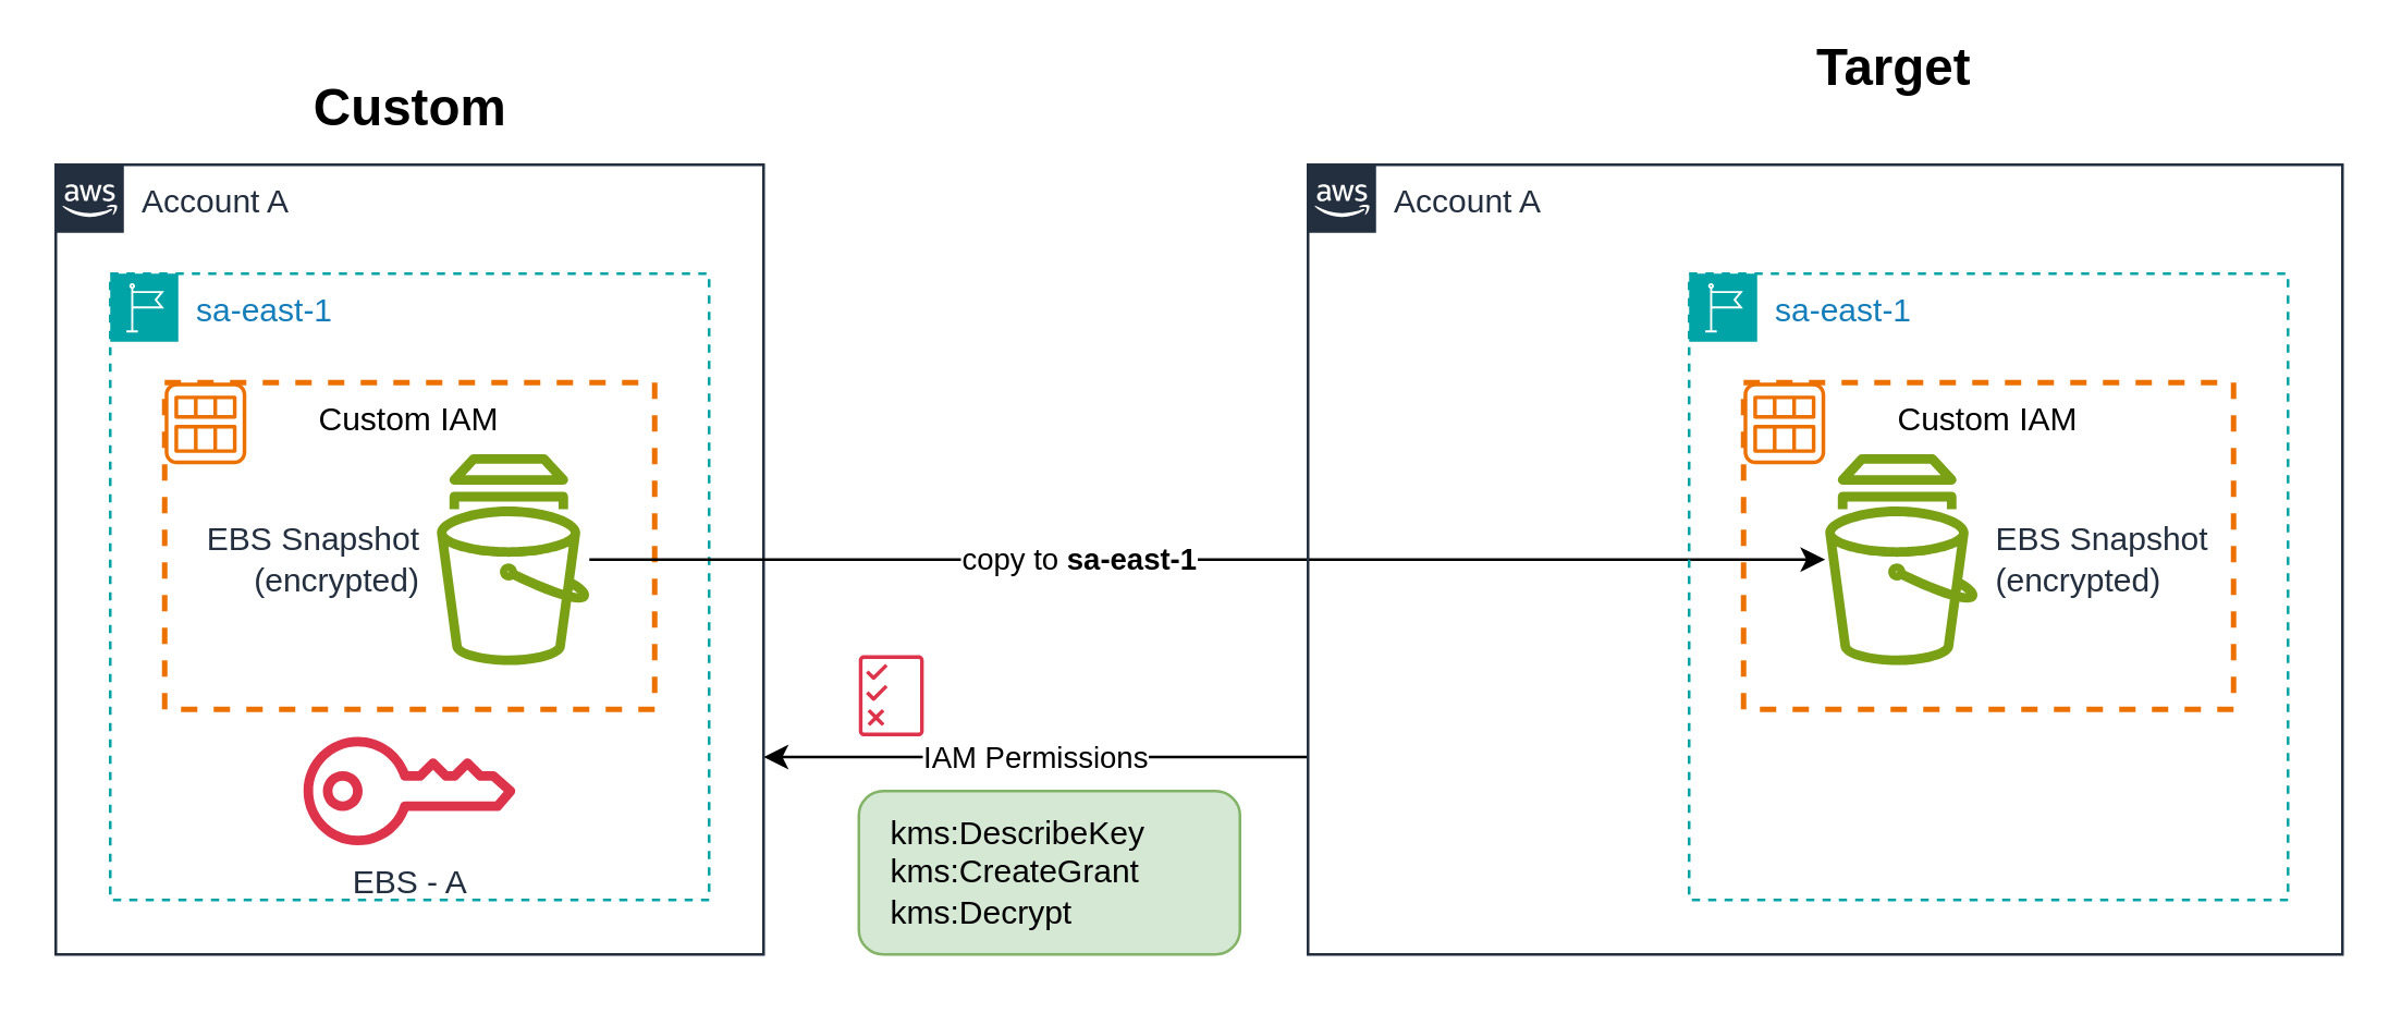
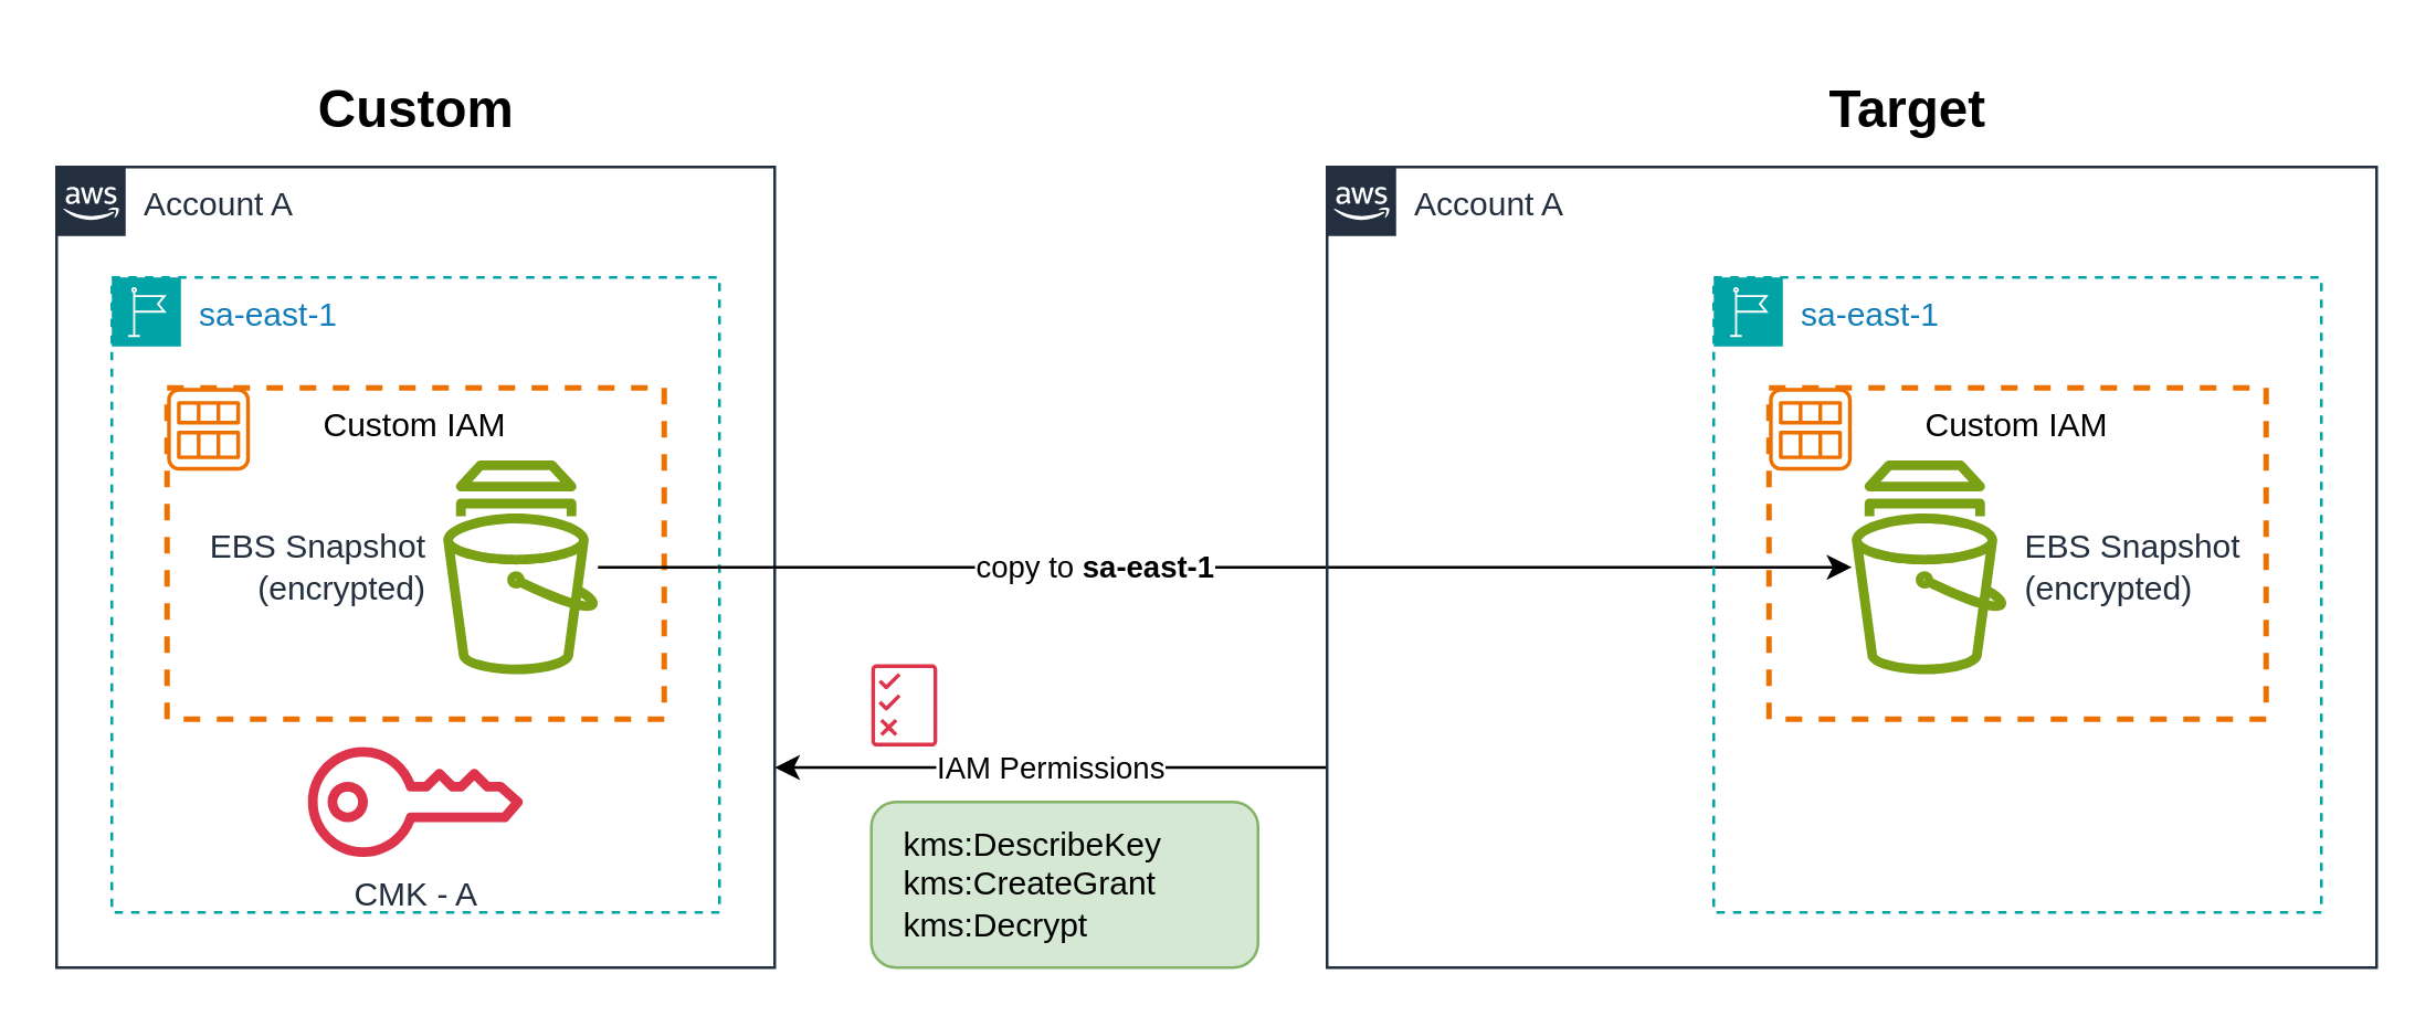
- <mxCell id="18" value="Target" style="text;html=1;align=center;verticalAlign=middle;resizable=0;points=[];autosize=1;strokeColor=none;fillColor=none;fontSize=19;fontStyle=1" vertex="1" parent="1"><mxGeometry x="655" y="5" width="80" height="40" as="geometry" /></mxCell>
+ <mxCell id="18" value="Target" style="text;html=1;align=center;verticalAlign=middle;resizable=0;points=[];autosize=1;strokeColor=none;fillColor=none;fontSize=19;fontStyle=1" vertex="1" parent="1"><mxGeometry x="650" y="20" width="80" height="40" as="geometry" /></mxCell>
- <mxCell id="7" value="EBS - A" style="sketch=0;outlineConnect=0;fontColor=#232F3E;gradientColor=none;fillColor=#DD344C;strokeColor=none;dashed=0;verticalLabelPosition=bottom;verticalAlign=top;align=center;html=1;fontSize=12;fontStyle=0;aspect=fixed;pointerEvents=1;shape=mxgraph.aws4.addon;" parent="3" vertex="1"><mxGeometry x="71" y="170" width="78" height="40" as="geometry" /></mxCell>
+ <mxCell id="7" value="CMK - A" style="sketch=0;outlineConnect=0;fontColor=#232F3E;gradientColor=none;fillColor=#DD344C;strokeColor=none;dashed=0;verticalLabelPosition=bottom;verticalAlign=top;align=center;html=1;fontSize=12;fontStyle=0;aspect=fixed;pointerEvents=1;shape=mxgraph.aws4.addon;" parent="3" vertex="1"><mxGeometry x="71" y="170" width="78" height="40" as="geometry" /></mxCell>
